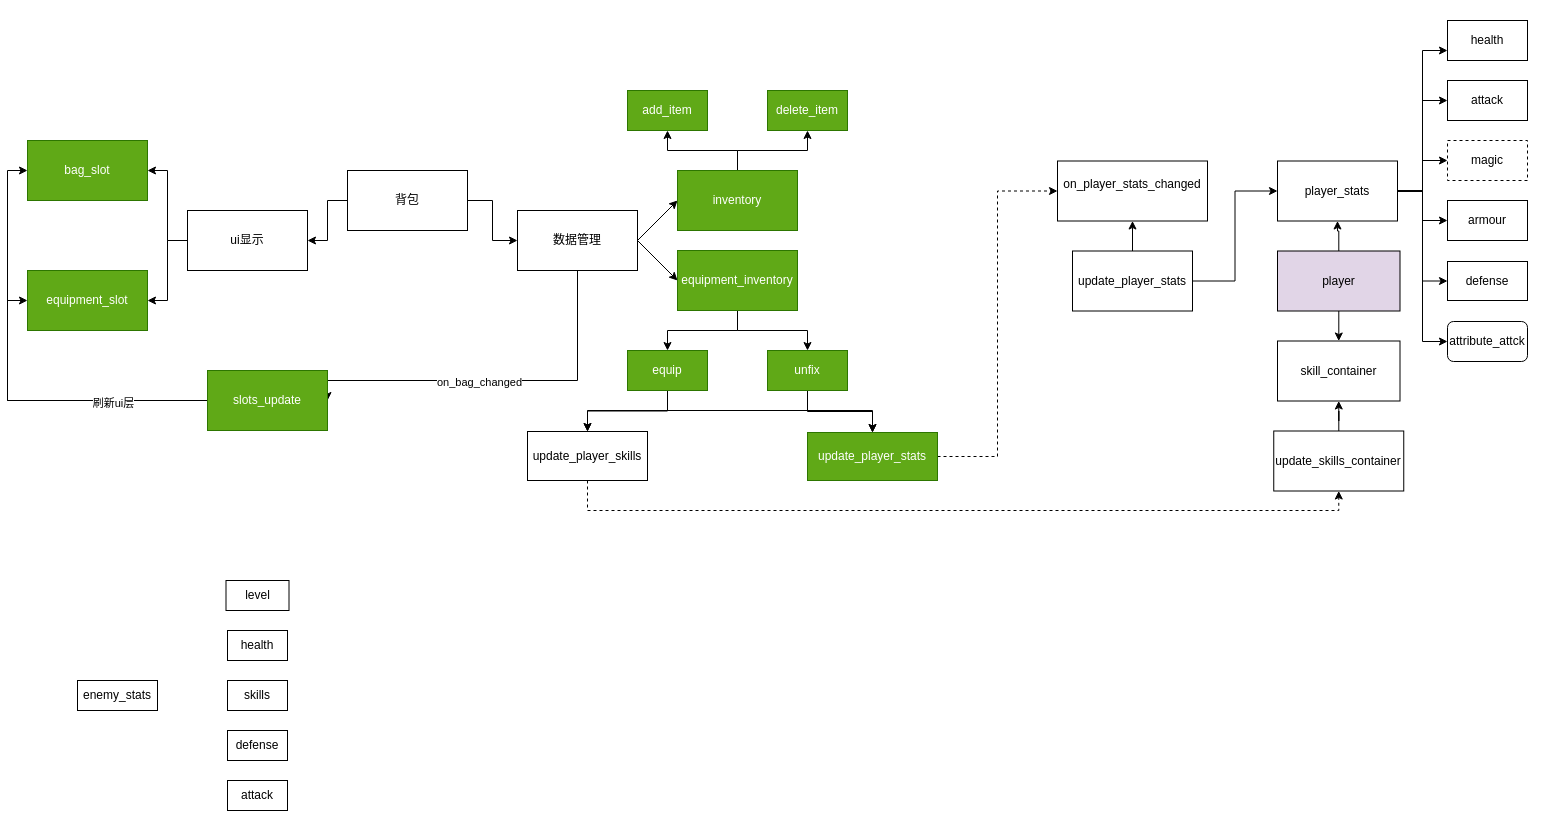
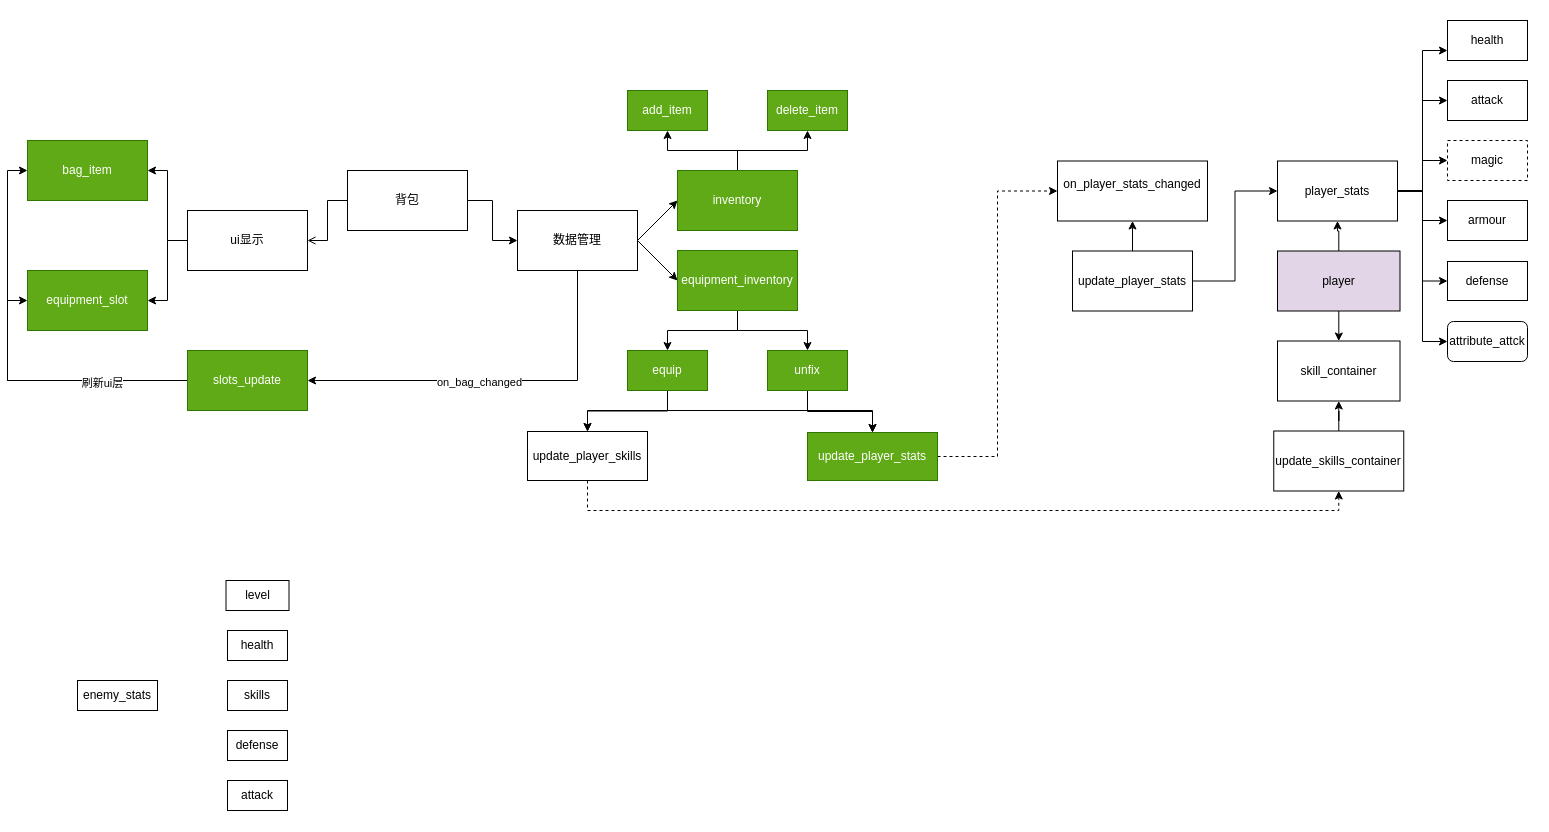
- <mxCell id="27" value="bag_slot" style="whiteSpace=wrap;html=1;fillColor=#60a917;fontColor=#ffffff;strokeColor=#2D7600;" parent="1" vertex="1"><mxGeometry x="20" y="140" width="120" height="60" as="geometry" /></mxCell>
+ <mxCell id="27" value="bag_item" style="whiteSpace=wrap;html=1;fillColor=#60a917;fontColor=#ffffff;strokeColor=#2D7600;" parent="1" vertex="1"><mxGeometry x="20" y="140" width="120" height="60" as="geometry" /></mxCell>
- <mxCell id="2" value="" style="edgeStyle=orthogonalEdgeStyle;rounded=0;orthogonalLoop=1;jettySize=auto;html=1;entryX=1;entryY=0.5;entryDx=0;entryDy=0;" parent="1" source="4" target="12" edge="1"><mxGeometry relative="1" as="geometry"><mxPoint x="280" y="140" as="targetPoint" /></mxGeometry></mxCell>
+ <mxCell id="2" value="" style="edgeStyle=orthogonalEdgeStyle;rounded=0;orthogonalLoop=1;jettySize=auto;html=1;entryX=1;entryY=0.5;entryDx=0;entryDy=0;endArrow=open;" parent="1" source="4" target="12" edge="1"><mxGeometry relative="1" as="geometry"><mxPoint x="280" y="140" as="targetPoint" /></mxGeometry></mxCell>
- <mxCell id="34" value="slots_update" style="whiteSpace=wrap;html=1;fillColor=#60a917;fontColor=#ffffff;strokeColor=#2D7600;" parent="1" vertex="1"><mxGeometry x="200" y="370" width="120" height="60" as="geometry" /></mxCell>
+ <mxCell id="34" value="slots_update" style="whiteSpace=wrap;html=1;fillColor=#60a917;fontColor=#ffffff;strokeColor=#2D7600;" parent="1" vertex="1"><mxGeometry x="180" y="350" width="120" height="60" as="geometry" /></mxCell>
